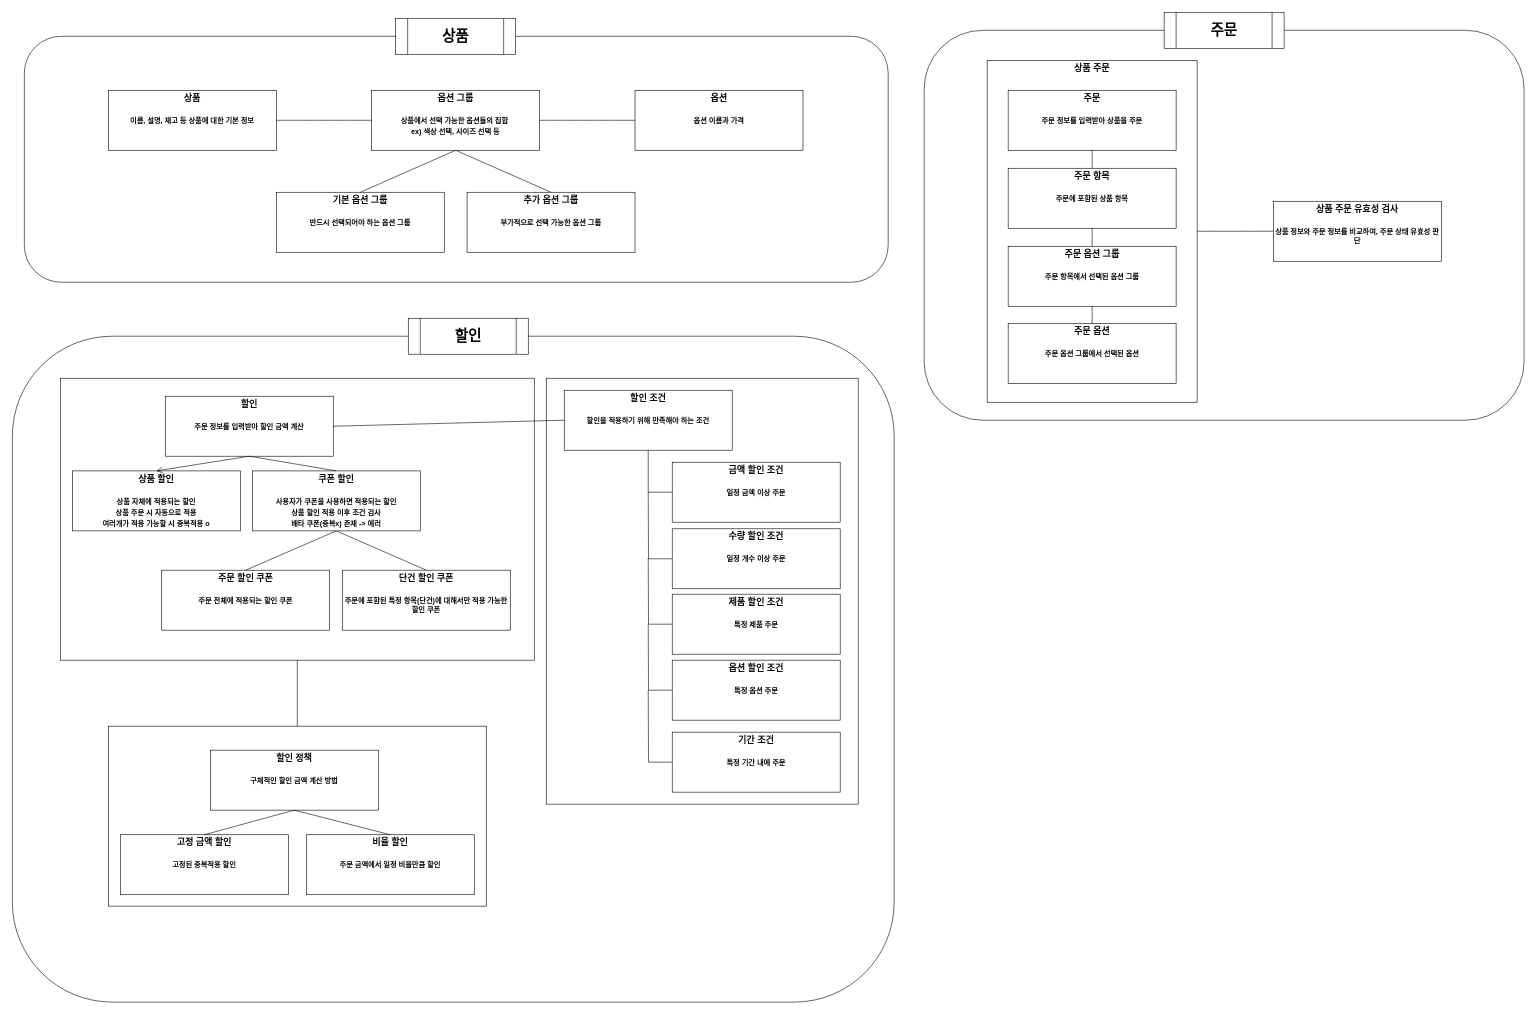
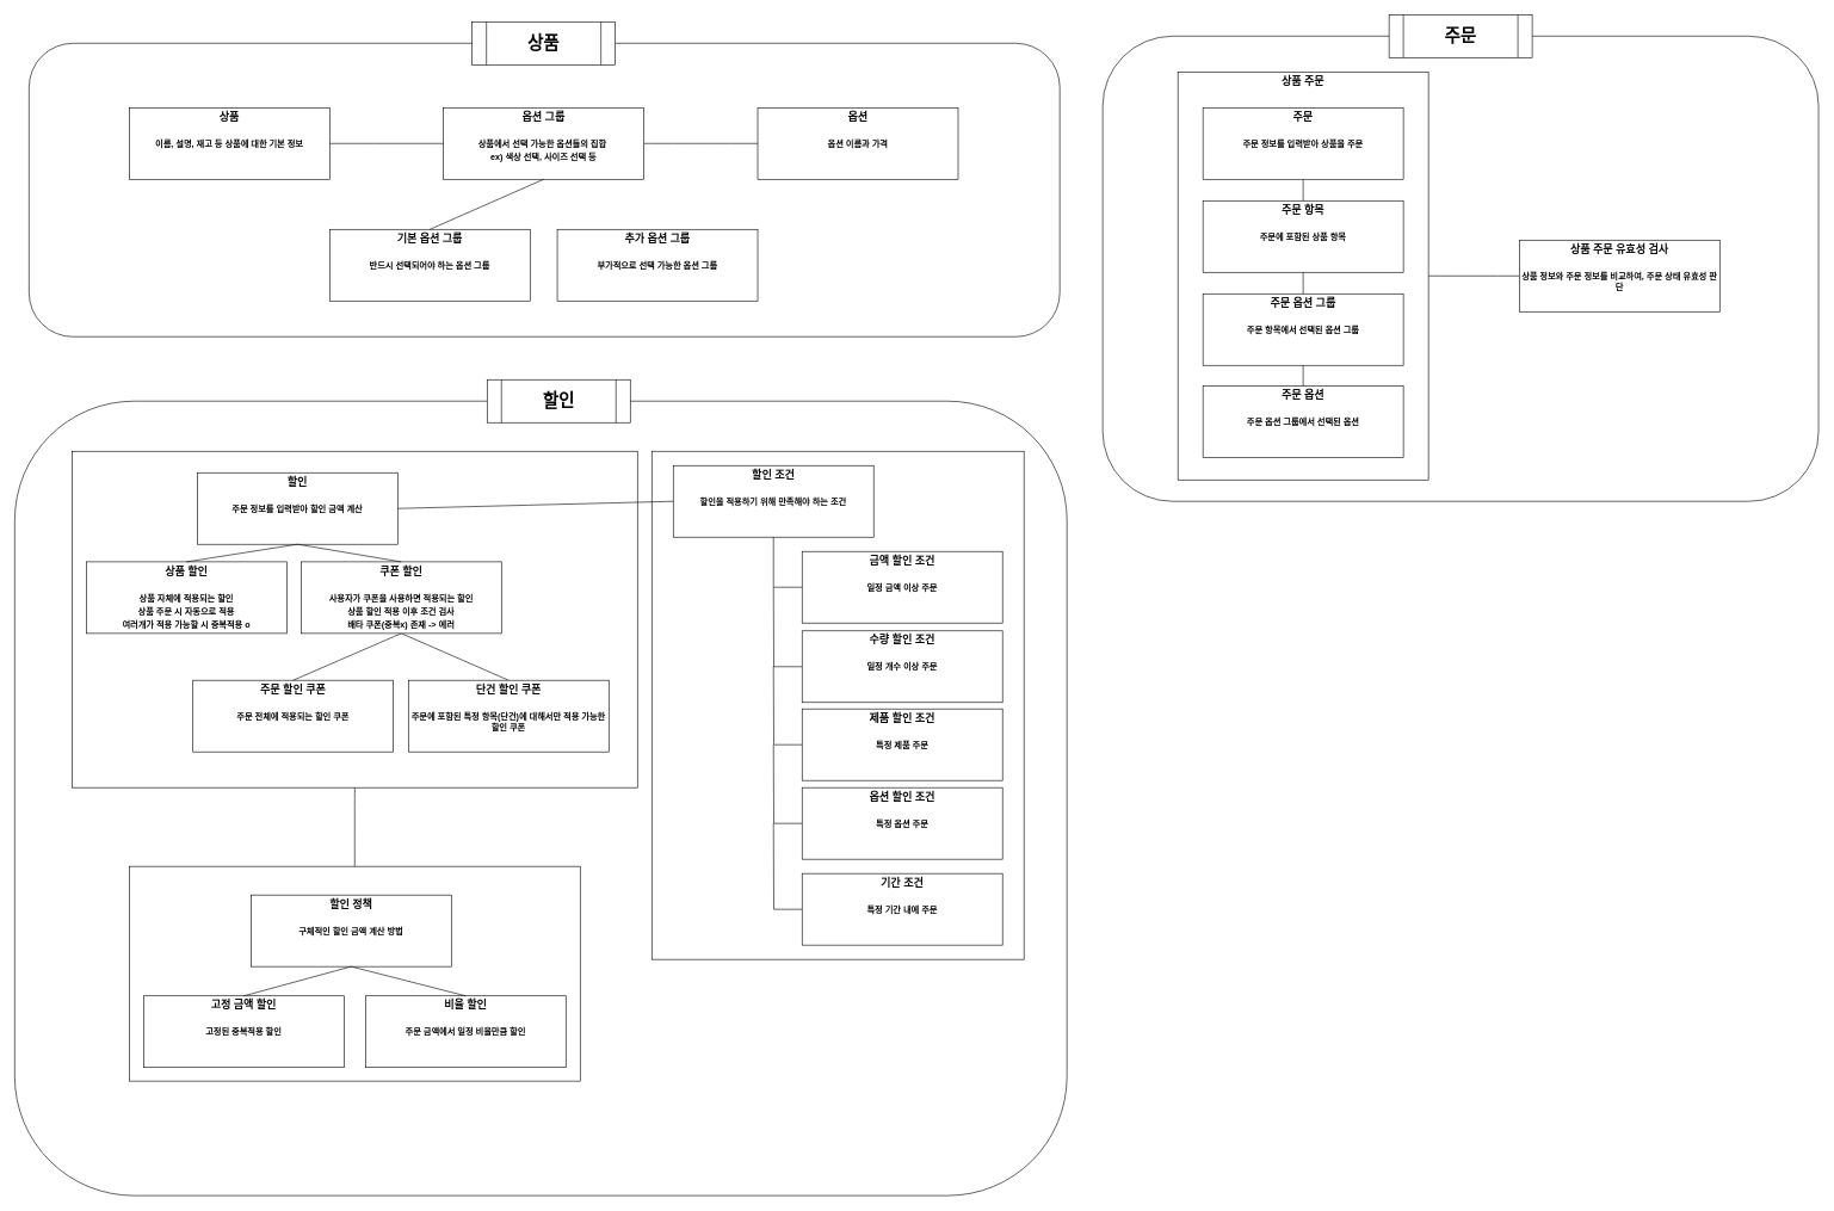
- <mxCell id="6" style="edgeStyle=none;curved=1;rounded=0;orthogonalLoop=1;jettySize=auto;html=1;exitX=0.5;exitY=1;exitDx=0;exitDy=0;entryX=0.5;entryY=0;entryDx=0;entryDy=0;fontSize=12;startSize=8;endSize=8;endArrow=none;endFill=0;" edge="1" parent="2" source="7" target="13"><mxGeometry relative="1" as="geometry" /></mxCell>
- <mxCell id="38" style="edgeStyle=none;curved=1;rounded=0;orthogonalLoop=1;jettySize=auto;html=1;exitX=0.5;exitY=1;exitDx=0;exitDy=0;entryX=0.5;entryY=0;entryDx=0;entryDy=0;fontSize=12;startSize=8;endSize=8;endArrow=open;endFill=0;" parent="30" source="37" target="36" edge="1"><mxGeometry relative="1" as="geometry" /></mxCell>
+ <mxCell id="38" style="edgeStyle=none;curved=1;rounded=0;orthogonalLoop=1;jettySize=auto;html=1;exitX=0.5;exitY=1;exitDx=0;exitDy=0;entryX=0.5;entryY=0;entryDx=0;entryDy=0;fontSize=12;startSize=8;endSize=8;endArrow=none;endFill=0;" parent="30" source="37" target="36" edge="1"><mxGeometry relative="1" as="geometry" /></mxCell>
